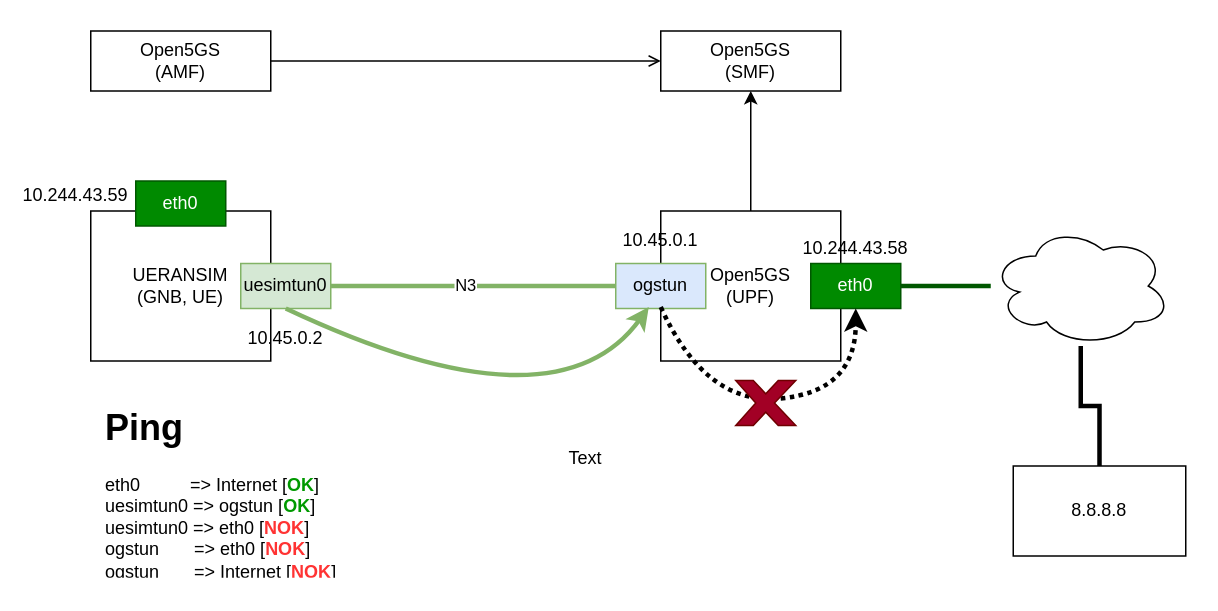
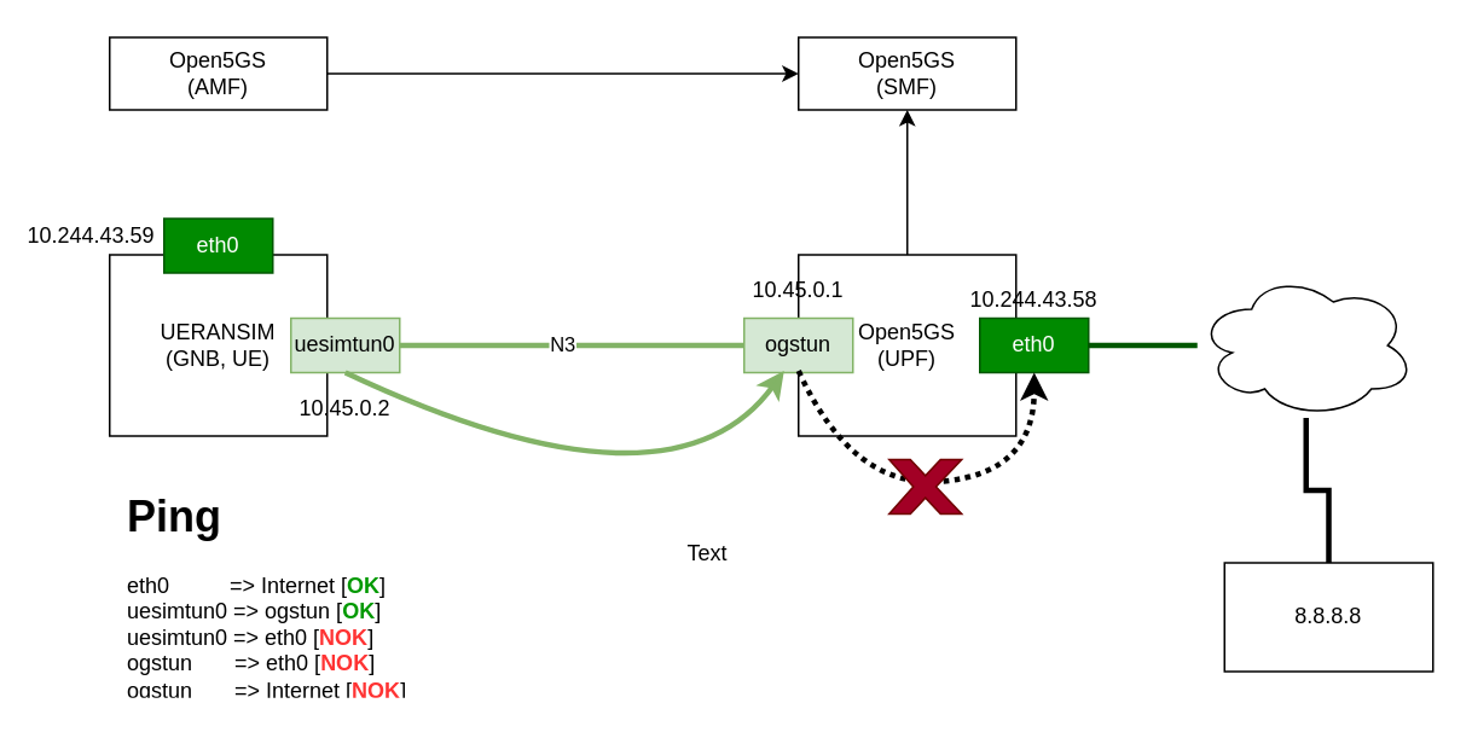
- <mxCell id="8" style="edgeStyle=orthogonalEdgeStyle;rounded=0;orthogonalLoop=1;jettySize=auto;html=1;endArrow=open;" parent="1" source="9" target="7" edge="1"><mxGeometry relative="1" as="geometry" /></mxCell>
+ <mxCell id="8" style="edgeStyle=orthogonalEdgeStyle;rounded=0;orthogonalLoop=1;jettySize=auto;html=1;" parent="1" source="9" target="7" edge="1"><mxGeometry relative="1" as="geometry" /></mxCell>
- <mxCell id="13" value="ogstun" style="rounded=0;whiteSpace=wrap;html=1;fillColor=#dae8fc;strokeColor=#82b366;" parent="1" vertex="1"><mxGeometry x="410" y="175" width="60" height="30" as="geometry" /></mxCell>
+ <mxCell id="13" value="ogstun" style="rounded=0;whiteSpace=wrap;html=1;fillColor=#d5e8d4;strokeColor=#82b366;" parent="1" vertex="1"><mxGeometry x="410" y="175" width="60" height="30" as="geometry" /></mxCell>
